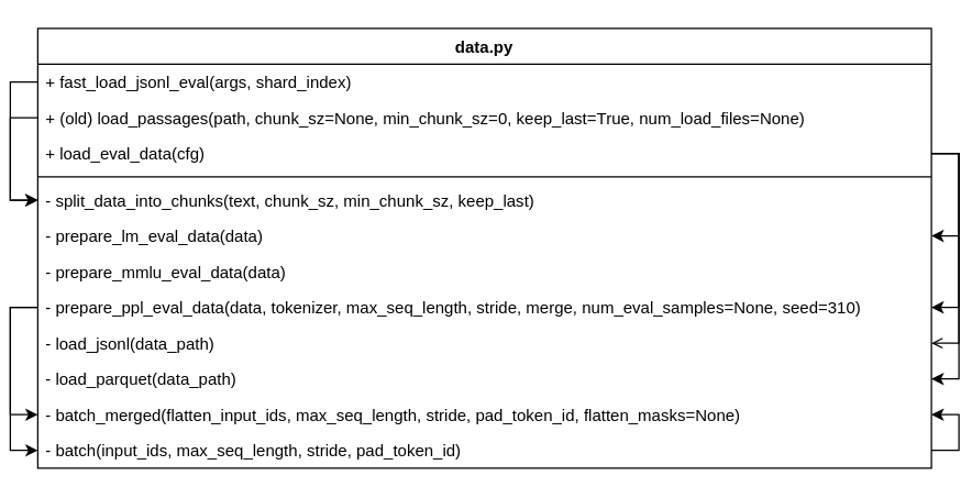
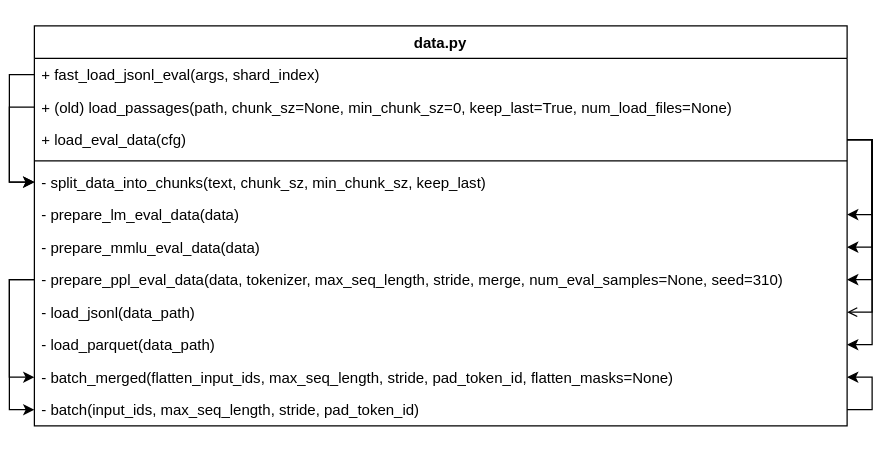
+ <mxCell id="8" style="edgeStyle=orthogonalEdgeStyle;rounded=0;orthogonalLoop=1;jettySize=auto;html=1;entryX=1;entryY=0.5;entryDx=0;entryDy=0;" edge="1" parent="2" source="12" target="16"><mxGeometry relative="1" as="geometry"><Array as="points"><mxPoint x="670" y="91" /><mxPoint x="670" y="177" /></Array></mxGeometry></mxCell>
